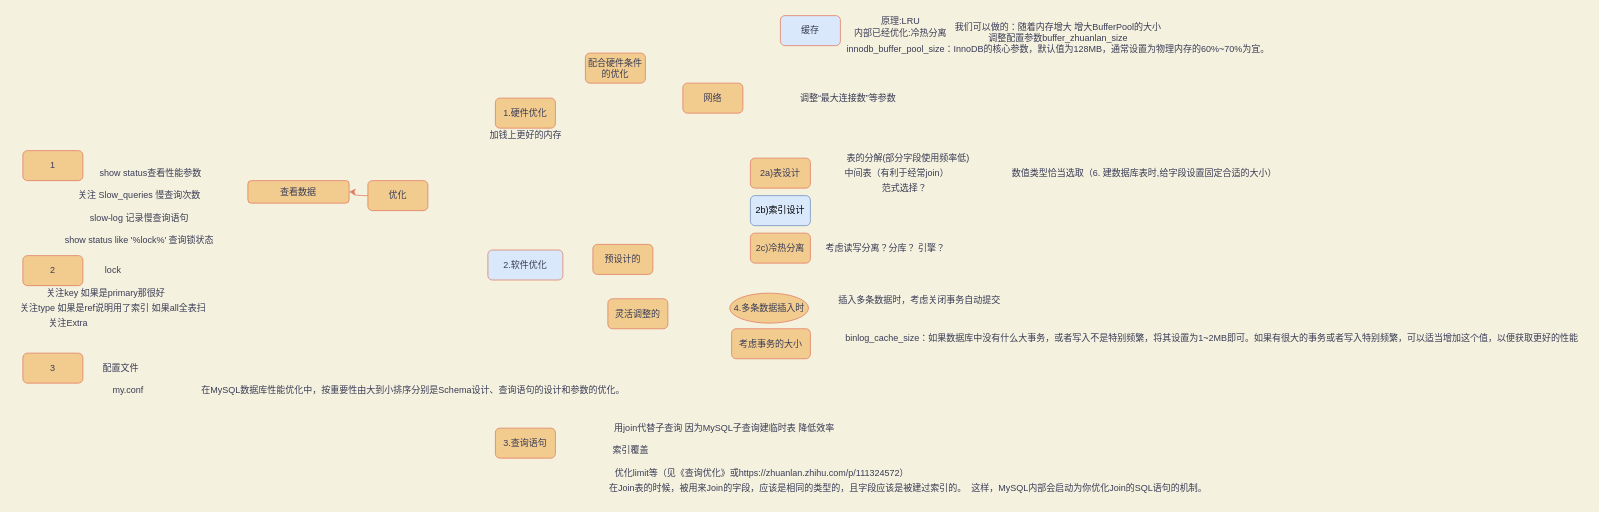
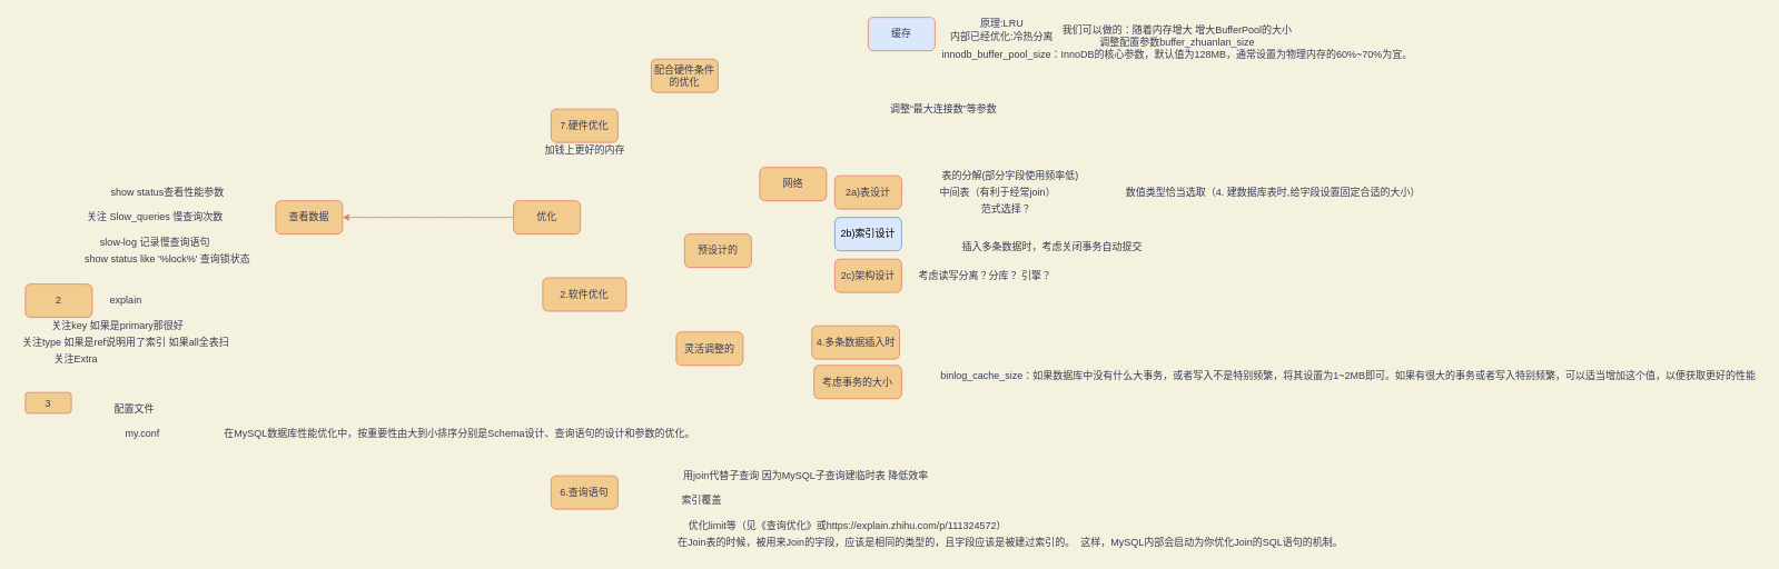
- <mxCell id="36" value="网络" style="rounded=1;whiteSpace=wrap;html=1;sketch=0;strokeColor=#E07A5F;fillColor=#F2CC8F;fontColor=#393C56;" vertex="1" parent="1"><mxGeometry x="910" y="110" width="80" height="40" as="geometry" /></mxCell>
+ <mxCell id="36" value="网络" style="rounded=1;whiteSpace=wrap;html=1;sketch=0;strokeColor=#E07A5F;fillColor=#F2CC8F;fontColor=#393C56;" vertex="1" parent="1"><mxGeometry x="910" y="200" width="80" height="40" as="geometry" /></mxCell>
- <mxCell id="23" value="1.硬件优化" style="rounded=1;whiteSpace=wrap;html=1;sketch=0;strokeColor=#E07A5F;fillColor=#F2CC8F;fontColor=#393C56;" vertex="1" parent="1"><mxGeometry x="660" y="130" width="80" height="40" as="geometry" /></mxCell>
+ <mxCell id="23" value="7.硬件优化" style="rounded=1;whiteSpace=wrap;html=1;sketch=0;strokeColor=#E07A5F;fillColor=#F2CC8F;fontColor=#393C56;" vertex="1" parent="1"><mxGeometry x="660" y="130" width="80" height="40" as="geometry" /></mxCell>
- <mxCell id="10" value="1" style="rounded=1;whiteSpace=wrap;html=1;sketch=0;strokeColor=#E07A5F;fillColor=#F2CC8F;fontColor=#393C56;" vertex="1" parent="1"><mxGeometry x="30" y="200" width="80" height="40" as="geometry" /></mxCell>
- <mxCell id="45" value="数值类型恰当选取（6. 建数据库表时,给字段设置固定合适的大小）" style="text;html=1;align=center;verticalAlign=middle;resizable=0;points=[];autosize=1;fontColor=#393C56;" vertex="1" parent="1"><mxGeometry x="1340" y="220" width="370" height="20" as="geometry" /></mxCell>
+ <mxCell id="45" value="数值类型恰当选取（4. 建数据库表时,给字段设置固定合适的大小）" style="text;html=1;align=center;verticalAlign=middle;resizable=0;points=[];autosize=1;fontColor=#393C56;" vertex="1" parent="1"><mxGeometry x="1340" y="220" width="370" height="20" as="geometry" /></mxCell>
- <mxCell id="7" value="查看数据" style="rounded=1;whiteSpace=wrap;html=1;sketch=0;strokeColor=#E07A5F;fillColor=#F2CC8F;fontColor=#393C56;" vertex="1" parent="1"><mxGeometry x="330" y="240" width="135" height="30" as="geometry" /></mxCell>
+ <mxCell id="7" value="查看数据" style="rounded=1;whiteSpace=wrap;html=1;sketch=0;strokeColor=#E07A5F;fillColor=#F2CC8F;fontColor=#393C56;" vertex="1" parent="1"><mxGeometry x="330" y="240" width="80" height="40" as="geometry" /></mxCell>
- <mxCell id="3" value="优化" style="rounded=1;whiteSpace=wrap;html=1;sketch=0;strokeColor=#E07A5F;fillColor=#F2CC8F;fontColor=#393C56;" vertex="1" parent="1"><mxGeometry x="490" y="240" width="80" height="40" as="geometry" /></mxCell>
+ <mxCell id="3" value="优化" style="rounded=1;whiteSpace=wrap;html=1;sketch=0;strokeColor=#E07A5F;fillColor=#F2CC8F;fontColor=#393C56;" vertex="1" parent="1"><mxGeometry x="615" y="240" width="80" height="40" as="geometry" /></mxCell>
- <mxCell id="33" value="show status like '%lock%' 查询锁状态" style="text;html=1;align=center;verticalAlign=middle;resizable=0;points=[];autosize=1;fontColor=#393C56;" vertex="1" parent="1"><mxGeometry x="80" y="310" width="210" height="20" as="geometry" /></mxCell>
+ <mxCell id="33" value="show status like '%lock%' 查询锁状态" style="text;html=1;align=center;verticalAlign=middle;resizable=0;points=[];autosize=1;fontColor=#393C56;" vertex="1" parent="1"><mxGeometry x="95" y="300" width="210" height="20" as="geometry" /></mxCell>
- <mxCell id="34" value="2c)冷热分离" style="rounded=1;whiteSpace=wrap;html=1;sketch=0;strokeColor=#E07A5F;fillColor=#F2CC8F;fontColor=#393C56;" vertex="1" parent="1"><mxGeometry x="1000" y="310" width="80" height="40" as="geometry" /></mxCell>
+ <mxCell id="34" value="2c)架构设计" style="rounded=1;whiteSpace=wrap;html=1;sketch=0;strokeColor=#E07A5F;fillColor=#F2CC8F;fontColor=#393C56;" vertex="1" parent="1"><mxGeometry x="1000" y="310" width="80" height="40" as="geometry" /></mxCell>
- <mxCell id="26" value="预设计的" style="rounded=1;whiteSpace=wrap;html=1;sketch=0;strokeColor=#E07A5F;fillColor=#F2CC8F;fontColor=#393C56;" vertex="1" parent="1"><mxGeometry x="790" y="325" width="80" height="40" as="geometry" /></mxCell>
+ <mxCell id="26" value="预设计的" style="rounded=1;whiteSpace=wrap;html=1;sketch=0;strokeColor=#E07A5F;fillColor=#F2CC8F;fontColor=#393C56;" vertex="1" parent="1"><mxGeometry x="820" y="280" width="80" height="40" as="geometry" /></mxCell>
- <mxCell id="25" value="2.软件优化" style="rounded=1;whiteSpace=wrap;html=1;sketch=0;strokeColor=#E07A5F;fillColor=#dae8fc;fontColor=#393C56;" vertex="1" parent="1"><mxGeometry x="650" y="332.5" width="100" height="40" as="geometry" /></mxCell>
+ <mxCell id="25" value="2.软件优化" style="rounded=1;whiteSpace=wrap;html=1;sketch=0;strokeColor=#E07A5F;fillColor=#F2CC8F;fontColor=#393C56;" vertex="1" parent="1"><mxGeometry x="650" y="332.5" width="100" height="40" as="geometry" /></mxCell>
- <mxCell id="12" value="lock" style="text;html=1;align=center;verticalAlign=middle;resizable=0;points=[];autosize=1;fontColor=#393C56;" vertex="1" parent="1"><mxGeometry x="125" y="350" width="50" height="20" as="geometry" /></mxCell>
+ <mxCell id="12" value="explain" style="text;html=1;align=center;verticalAlign=middle;resizable=0;points=[];autosize=1;fontColor=#393C56;" vertex="1" parent="1"><mxGeometry x="125" y="350" width="50" height="20" as="geometry" /></mxCell>
- <mxCell id="22" value="插入多条数据时，考虑关闭事务自动提交" style="text;html=1;align=center;verticalAlign=middle;resizable=0;points=[];autosize=1;fontColor=#393C56;" vertex="1" parent="1"><mxGeometry x="1110" y="390" width="230" height="20" as="geometry" /></mxCell>
+ <mxCell id="22" value="插入多条数据时，考虑关闭事务自动提交" style="text;html=1;align=center;verticalAlign=middle;resizable=0;points=[];autosize=1;fontColor=#393C56;" vertex="1" parent="1"><mxGeometry x="1145" y="285" width="230" height="20" as="geometry" /></mxCell>
- <mxCell id="21" value="4.多条数据插入时" style="ellipse;whiteSpace=wrap;html=1;sketch=0;strokeColor=#E07A5F;fillColor=#F2CC8F;fontColor=#393C56;" vertex="1" parent="1"><mxGeometry x="972.5" y="390" width="105" height="40" as="geometry" /></mxCell>
+ <mxCell id="21" value="4.多条数据插入时" style="rounded=1;whiteSpace=wrap;html=1;sketch=0;strokeColor=#E07A5F;fillColor=#F2CC8F;fontColor=#393C56;" vertex="1" parent="1"><mxGeometry x="972.5" y="390" width="105" height="40" as="geometry" /></mxCell>
- <mxCell id="28" value="3" style="rounded=1;whiteSpace=wrap;html=1;sketch=0;strokeColor=#E07A5F;fillColor=#F2CC8F;fontColor=#393C56;" vertex="1" parent="1"><mxGeometry x="30" y="470" width="80" height="40" as="geometry" /></mxCell>
+ <mxCell id="28" value="3" style="rounded=1;whiteSpace=wrap;html=1;sketch=0;strokeColor=#E07A5F;fillColor=#F2CC8F;fontColor=#393C56;" vertex="1" parent="1"><mxGeometry x="30" y="470" width="55" height="25" as="geometry" /></mxCell>
- <mxCell id="16" value="3.查询语句" style="rounded=1;whiteSpace=wrap;html=1;sketch=0;strokeColor=#E07A5F;fillColor=#F2CC8F;fontColor=#393C56;" vertex="1" parent="1"><mxGeometry x="660" y="570" width="80" height="40" as="geometry" /></mxCell>
+ <mxCell id="16" value="6.查询语句" style="rounded=1;whiteSpace=wrap;html=1;sketch=0;strokeColor=#E07A5F;fillColor=#F2CC8F;fontColor=#393C56;" vertex="1" parent="1"><mxGeometry x="660" y="570" width="80" height="40" as="geometry" /></mxCell>
- <mxCell id="40" value="优化limit等（见《查询优化》或https://zhuanlan.zhihu.com/p/111324572）" style="text;html=1;align=center;verticalAlign=middle;resizable=0;points=[];autosize=1;fontColor=#393C56;" vertex="1" parent="1"><mxGeometry x="810" y="620" width="410" height="20" as="geometry" /></mxCell>
+ <mxCell id="40" value="优化limit等（见《查询优化》或https://explain.zhihu.com/p/111324572）" style="text;html=1;align=center;verticalAlign=middle;resizable=0;points=[];autosize=1;fontColor=#393C56;" vertex="1" parent="1"><mxGeometry x="810" y="620" width="410" height="20" as="geometry" /></mxCell>
